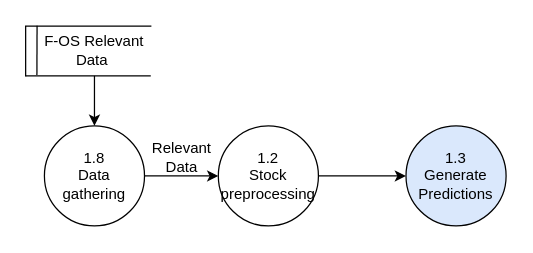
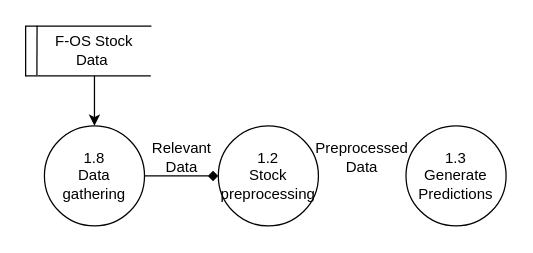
- <mxCell id="9" value="F-OS Relevant Data&amp;nbsp;" style="text;html=1;strokeColor=none;fillColor=none;align=center;verticalAlign=middle;whiteSpace=wrap;rounded=0;" vertex="1" parent="1"><mxGeometry x="30" y="20.32" width="90" height="39.68" as="geometry" /></mxCell>
+ <mxCell id="9" value="F-OS Stock Data&amp;nbsp;" style="text;html=1;strokeColor=none;fillColor=none;align=center;verticalAlign=middle;whiteSpace=wrap;rounded=0;" vertex="1" parent="1"><mxGeometry x="30" y="20.32" width="90" height="39.68" as="geometry" /></mxCell>
+ <mxCell id="13" value="Preprocessed Data" style="text;html=1;strokeColor=none;fillColor=none;align=center;verticalAlign=middle;whiteSpace=wrap;rounded=0;" vertex="1" parent="1"><mxGeometry x="259" y="110" width="60" height="30" as="geometry" /></mxCell>
- <mxCell id="3" style="edgeStyle=orthogonalEdgeStyle;rounded=0;orthogonalLoop=1;jettySize=auto;html=1;entryX=0;entryY=0.5;entryDx=0;entryDy=0;" edge="1" parent="1" source="4" target="11"><mxGeometry relative="1" as="geometry" /></mxCell>
+ <mxCell id="3" style="edgeStyle=orthogonalEdgeStyle;rounded=0;orthogonalLoop=1;jettySize=auto;html=1;entryX=0;entryY=0.5;entryDx=0;entryDy=0;endArrow=diamond;" edge="1" parent="1" source="4" target="11"><mxGeometry relative="1" as="geometry" /></mxCell>
- <mxCell id="10" style="edgeStyle=orthogonalEdgeStyle;rounded=0;orthogonalLoop=1;jettySize=auto;html=1;entryX=0;entryY=0.5;entryDx=0;entryDy=0;" edge="1" parent="1" source="11" target="2"><mxGeometry relative="1" as="geometry" /></mxCell>
- <mxCell id="2" value="1.3&lt;br&gt;Generate Predictions" style="ellipse;whiteSpace=wrap;html=1;aspect=fixed;fillColor=#dae8fc;" vertex="1" parent="1"><mxGeometry x="324" y="100" width="80" height="80" as="geometry" /></mxCell>
+ <mxCell id="2" value="1.3&lt;br&gt;Generate Predictions" style="ellipse;whiteSpace=wrap;html=1;aspect=fixed;" vertex="1" parent="1"><mxGeometry x="324" y="100" width="80" height="80" as="geometry" /></mxCell>
